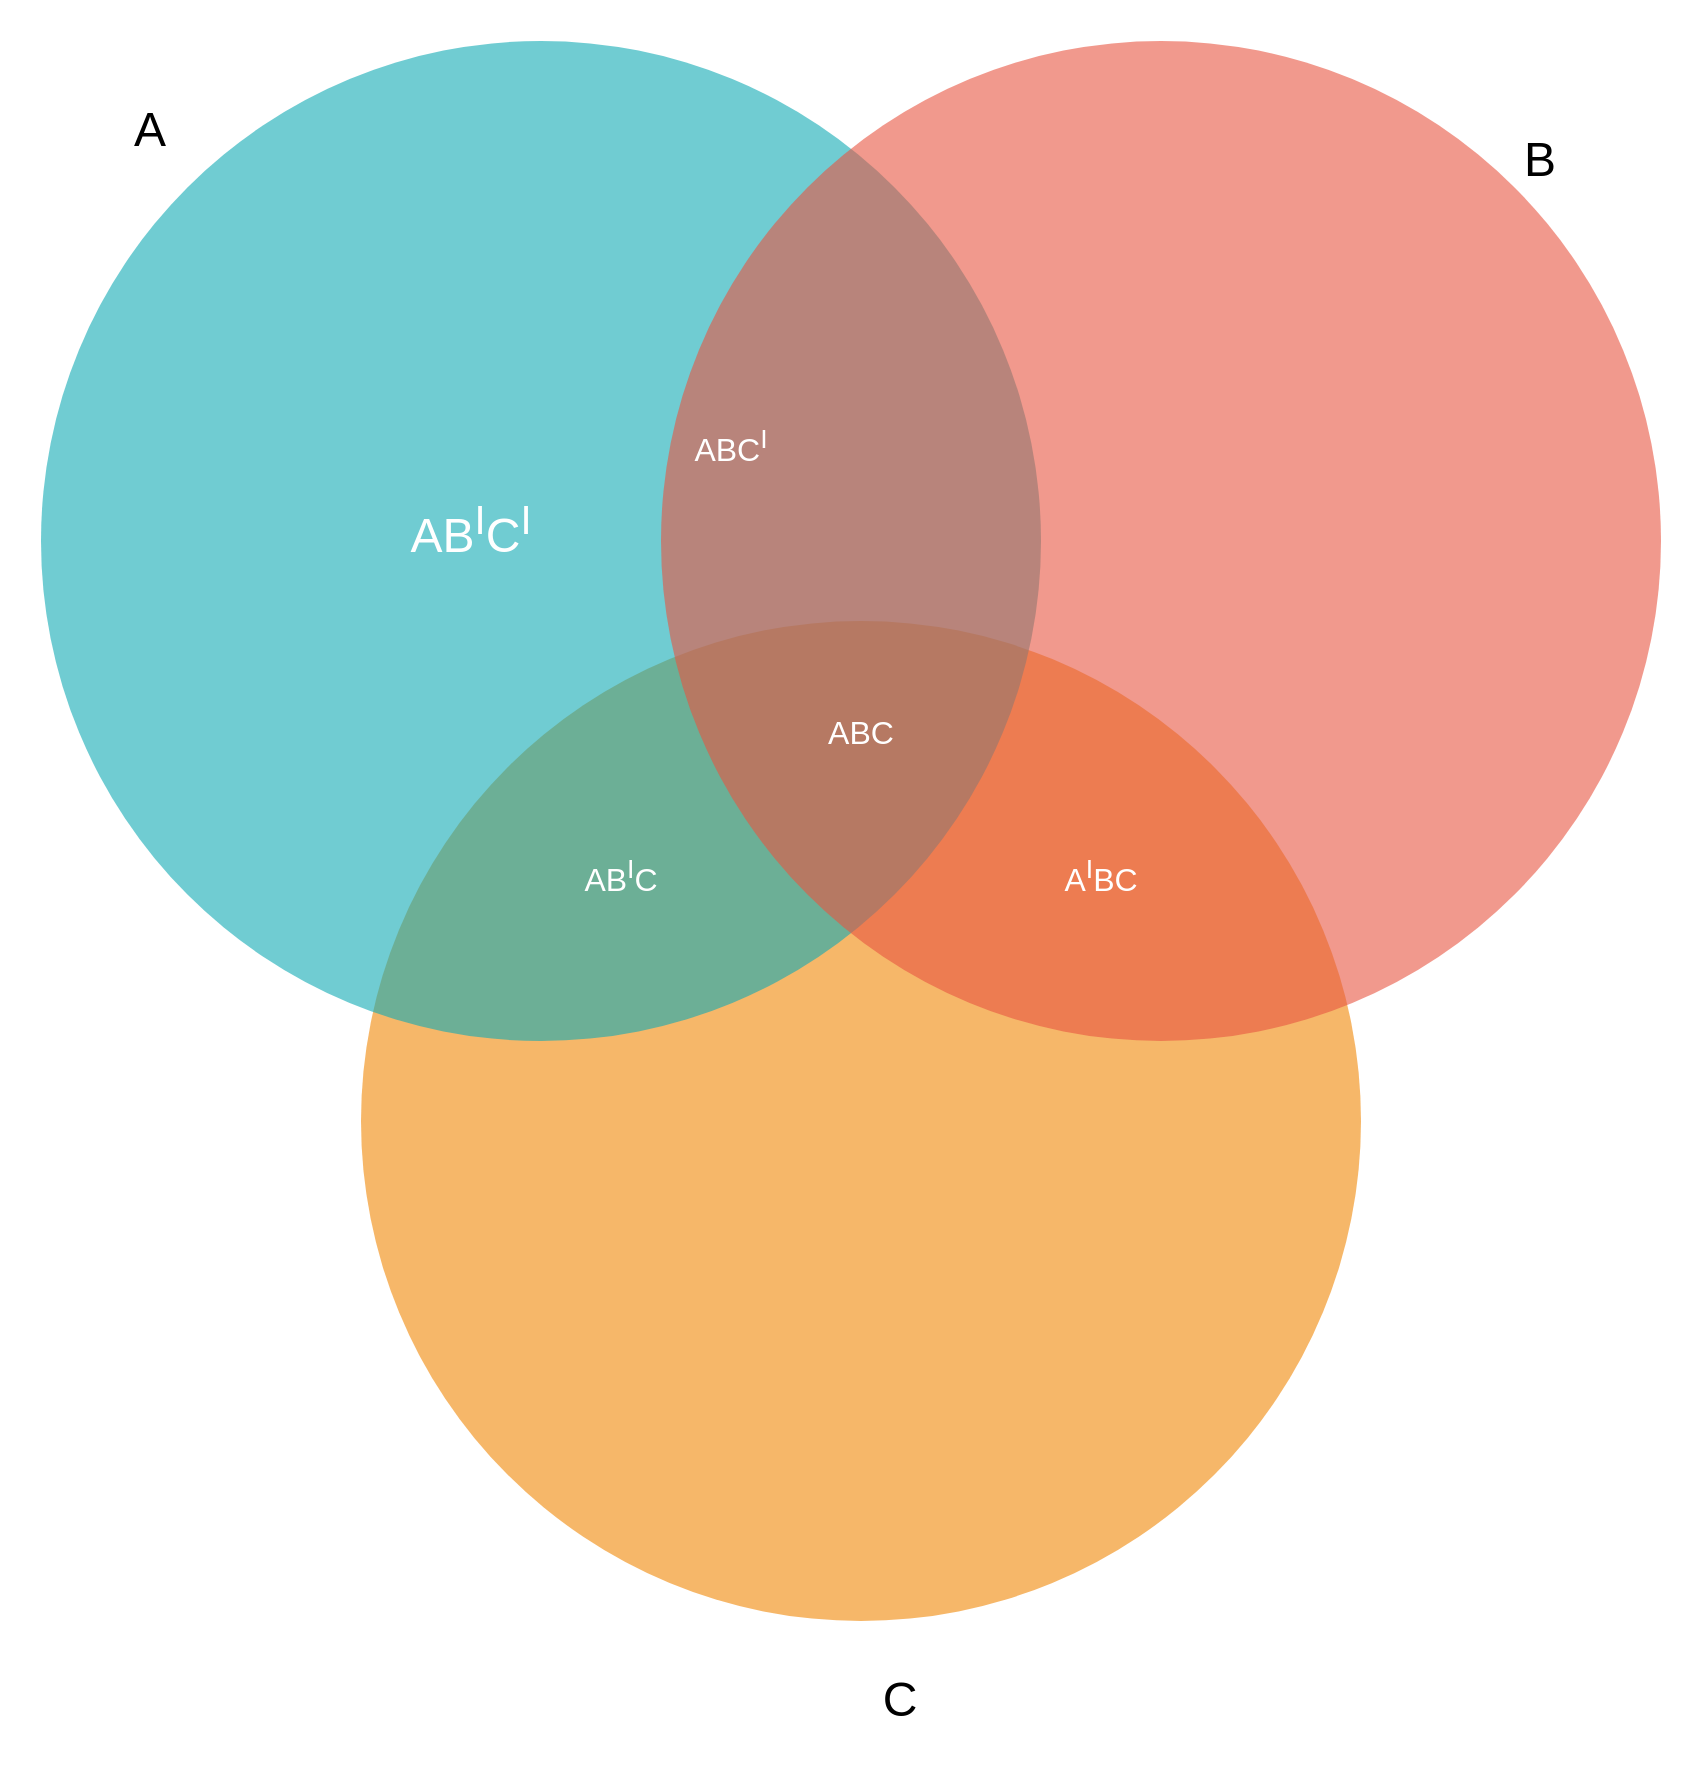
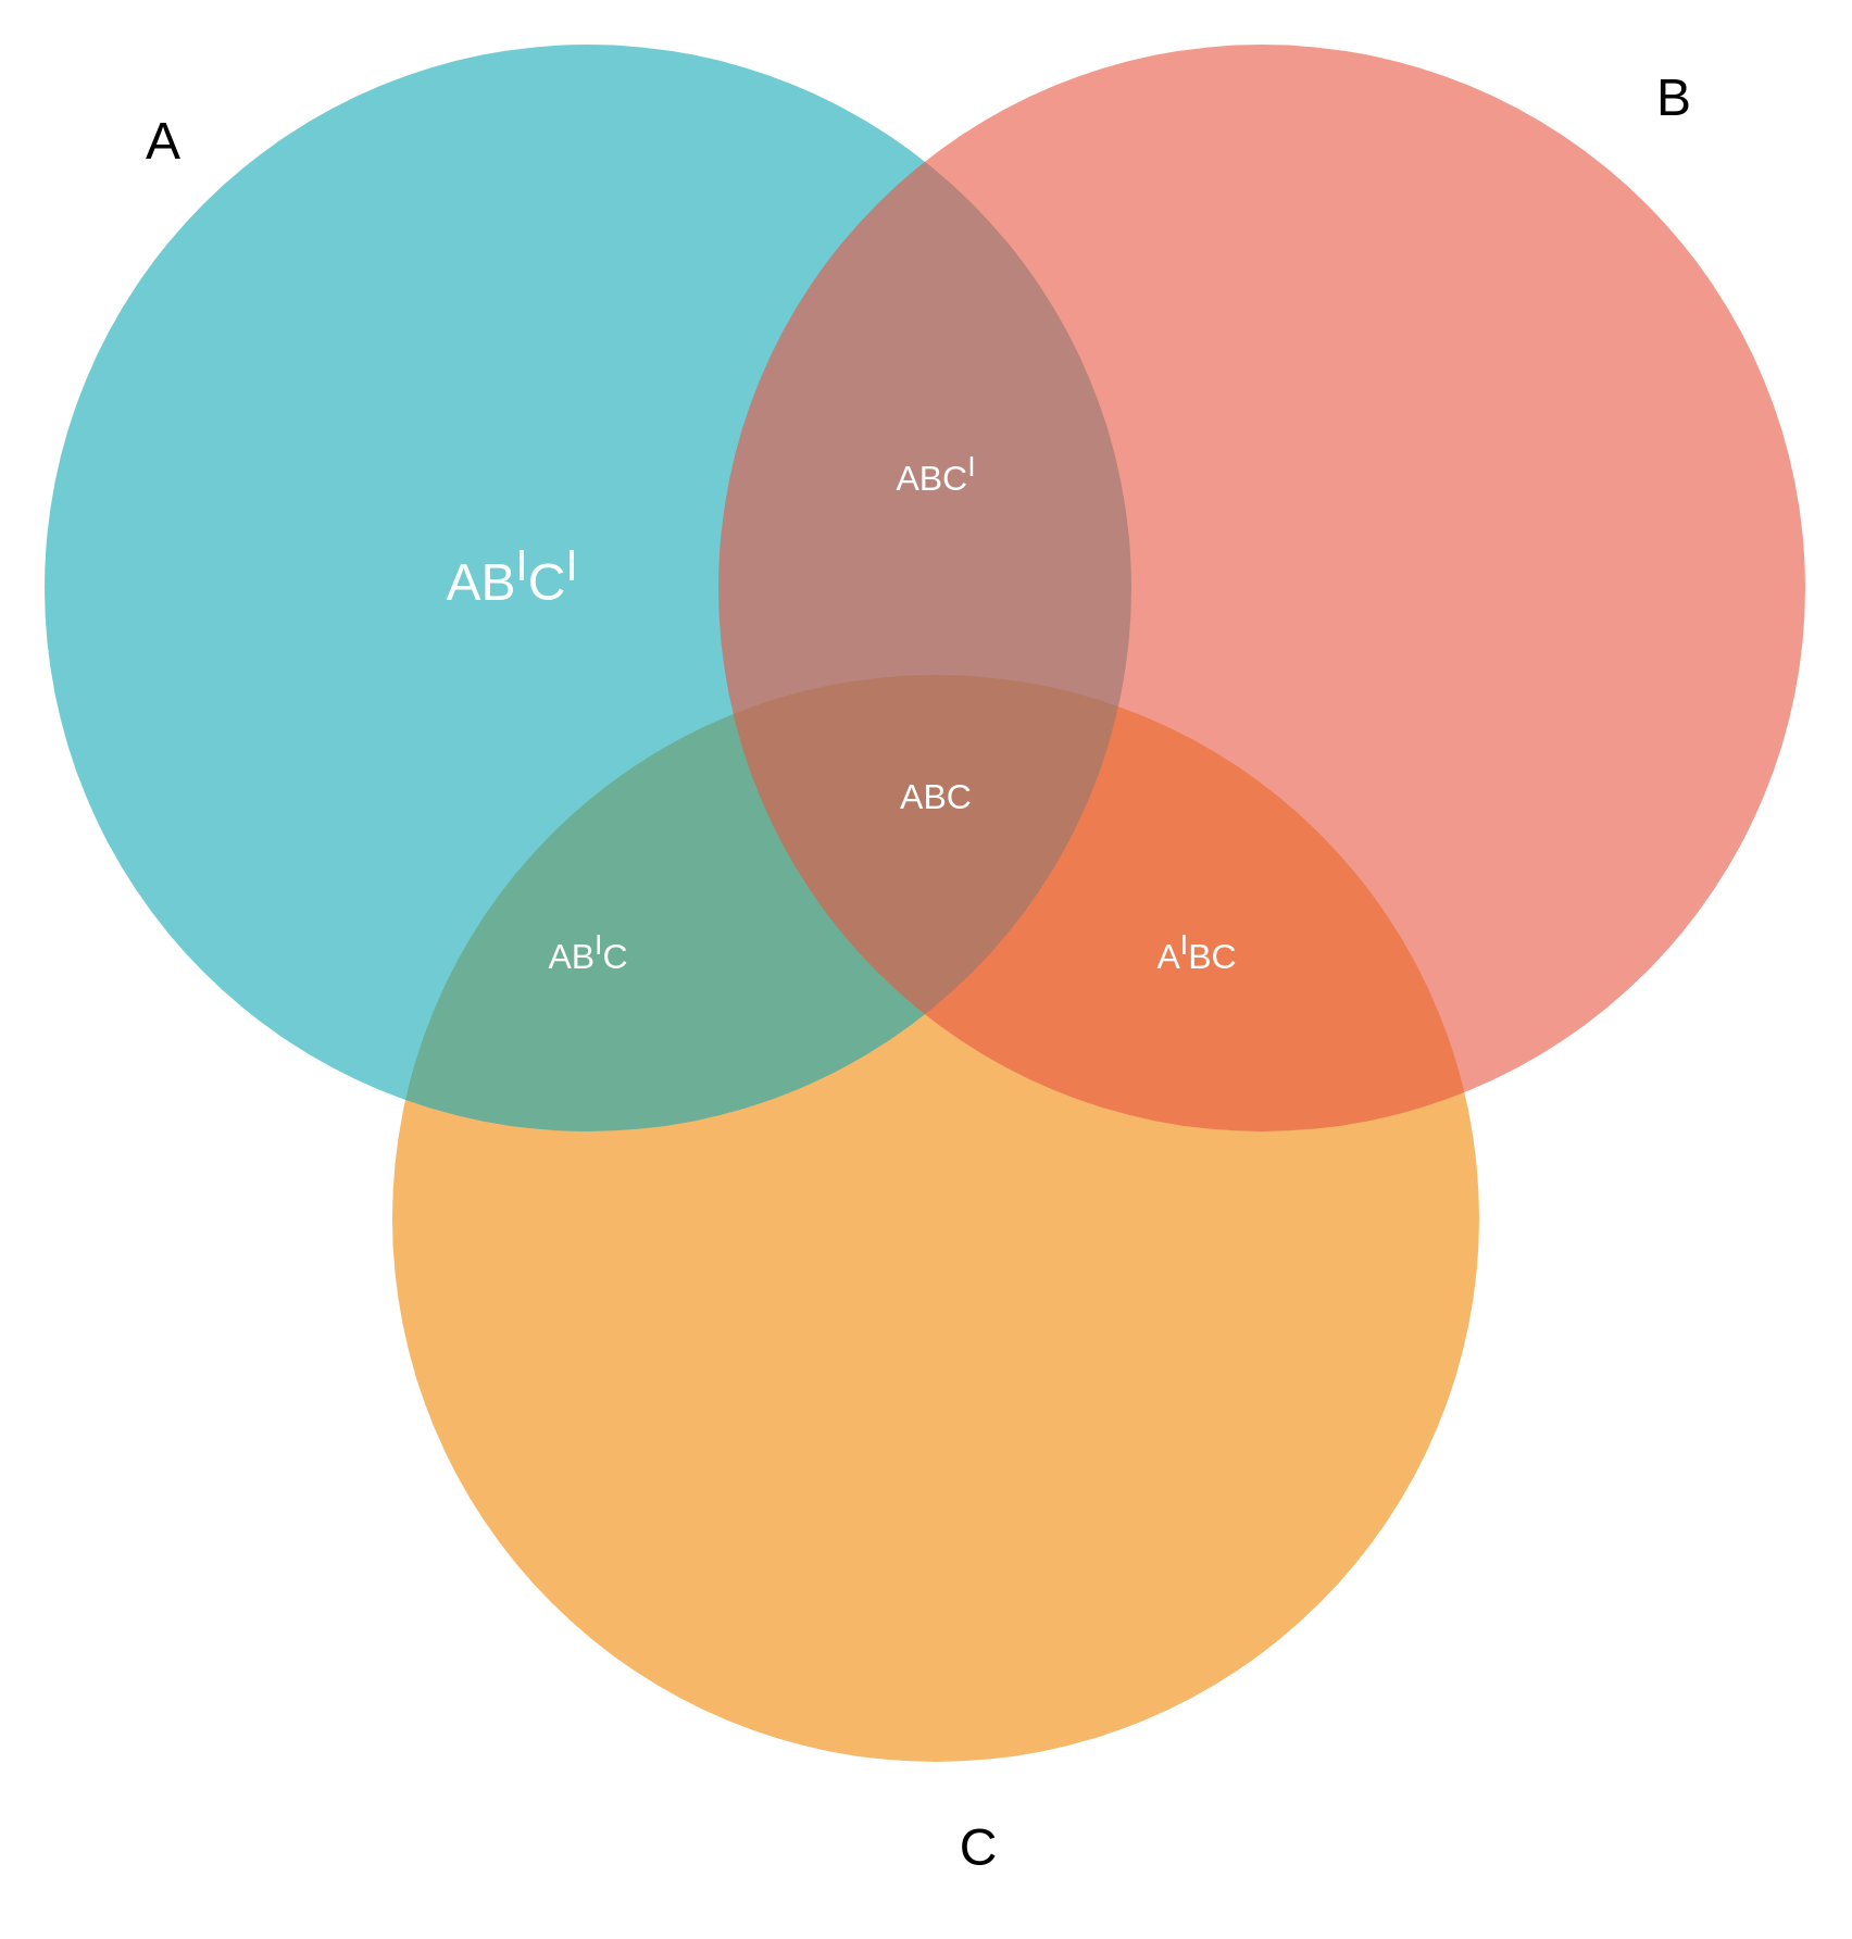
- <mxCell id="11" value="&lt;font style=&quot;font-size: 24px;&quot;&gt;B&lt;/font&gt;" style="text;html=1;align=center;verticalAlign=middle;whiteSpace=wrap;rounded=0;" vertex="1" parent="1"><mxGeometry x="740" y="65" width="60" height="30" as="geometry" /></mxCell>
+ <mxCell id="11" value="&lt;font style=&quot;font-size: 24px;&quot;&gt;B&lt;/font&gt;" style="text;html=1;align=center;verticalAlign=middle;whiteSpace=wrap;rounded=0;" vertex="1" parent="1"><mxGeometry x="740" y="30" width="60" height="30" as="geometry" /></mxCell>
- <mxCell id="6" value="ABC&lt;sup&gt;I&lt;/sup&gt;" style="text;align=center;html=1;fontColor=#FFFFFF;fontSize=16;" vertex="1" parent="1"><mxGeometry x="345" y="205" width="40" height="40" as="geometry" /></mxCell>
+ <mxCell id="6" value="ABC&lt;sup&gt;I&lt;/sup&gt;" style="text;align=center;html=1;fontColor=#FFFFFF;fontSize=16;" vertex="1" parent="1"><mxGeometry x="410" y="200" width="40" height="40" as="geometry" /></mxCell>
- <mxCell id="7" value="AB&lt;sup&gt;I&lt;/sup&gt;C" style="text;align=center;html=1;fontColor=#FFFFFF;fontSize=16;" vertex="1" parent="1"><mxGeometry x="290" y="420" width="40" height="40" as="geometry" /></mxCell>
+ <mxCell id="7" value="AB&lt;sup&gt;I&lt;/sup&gt;C" style="text;align=center;html=1;fontColor=#FFFFFF;fontSize=16;" vertex="1" parent="1"><mxGeometry x="250" y="420" width="40" height="40" as="geometry" /></mxCell>
